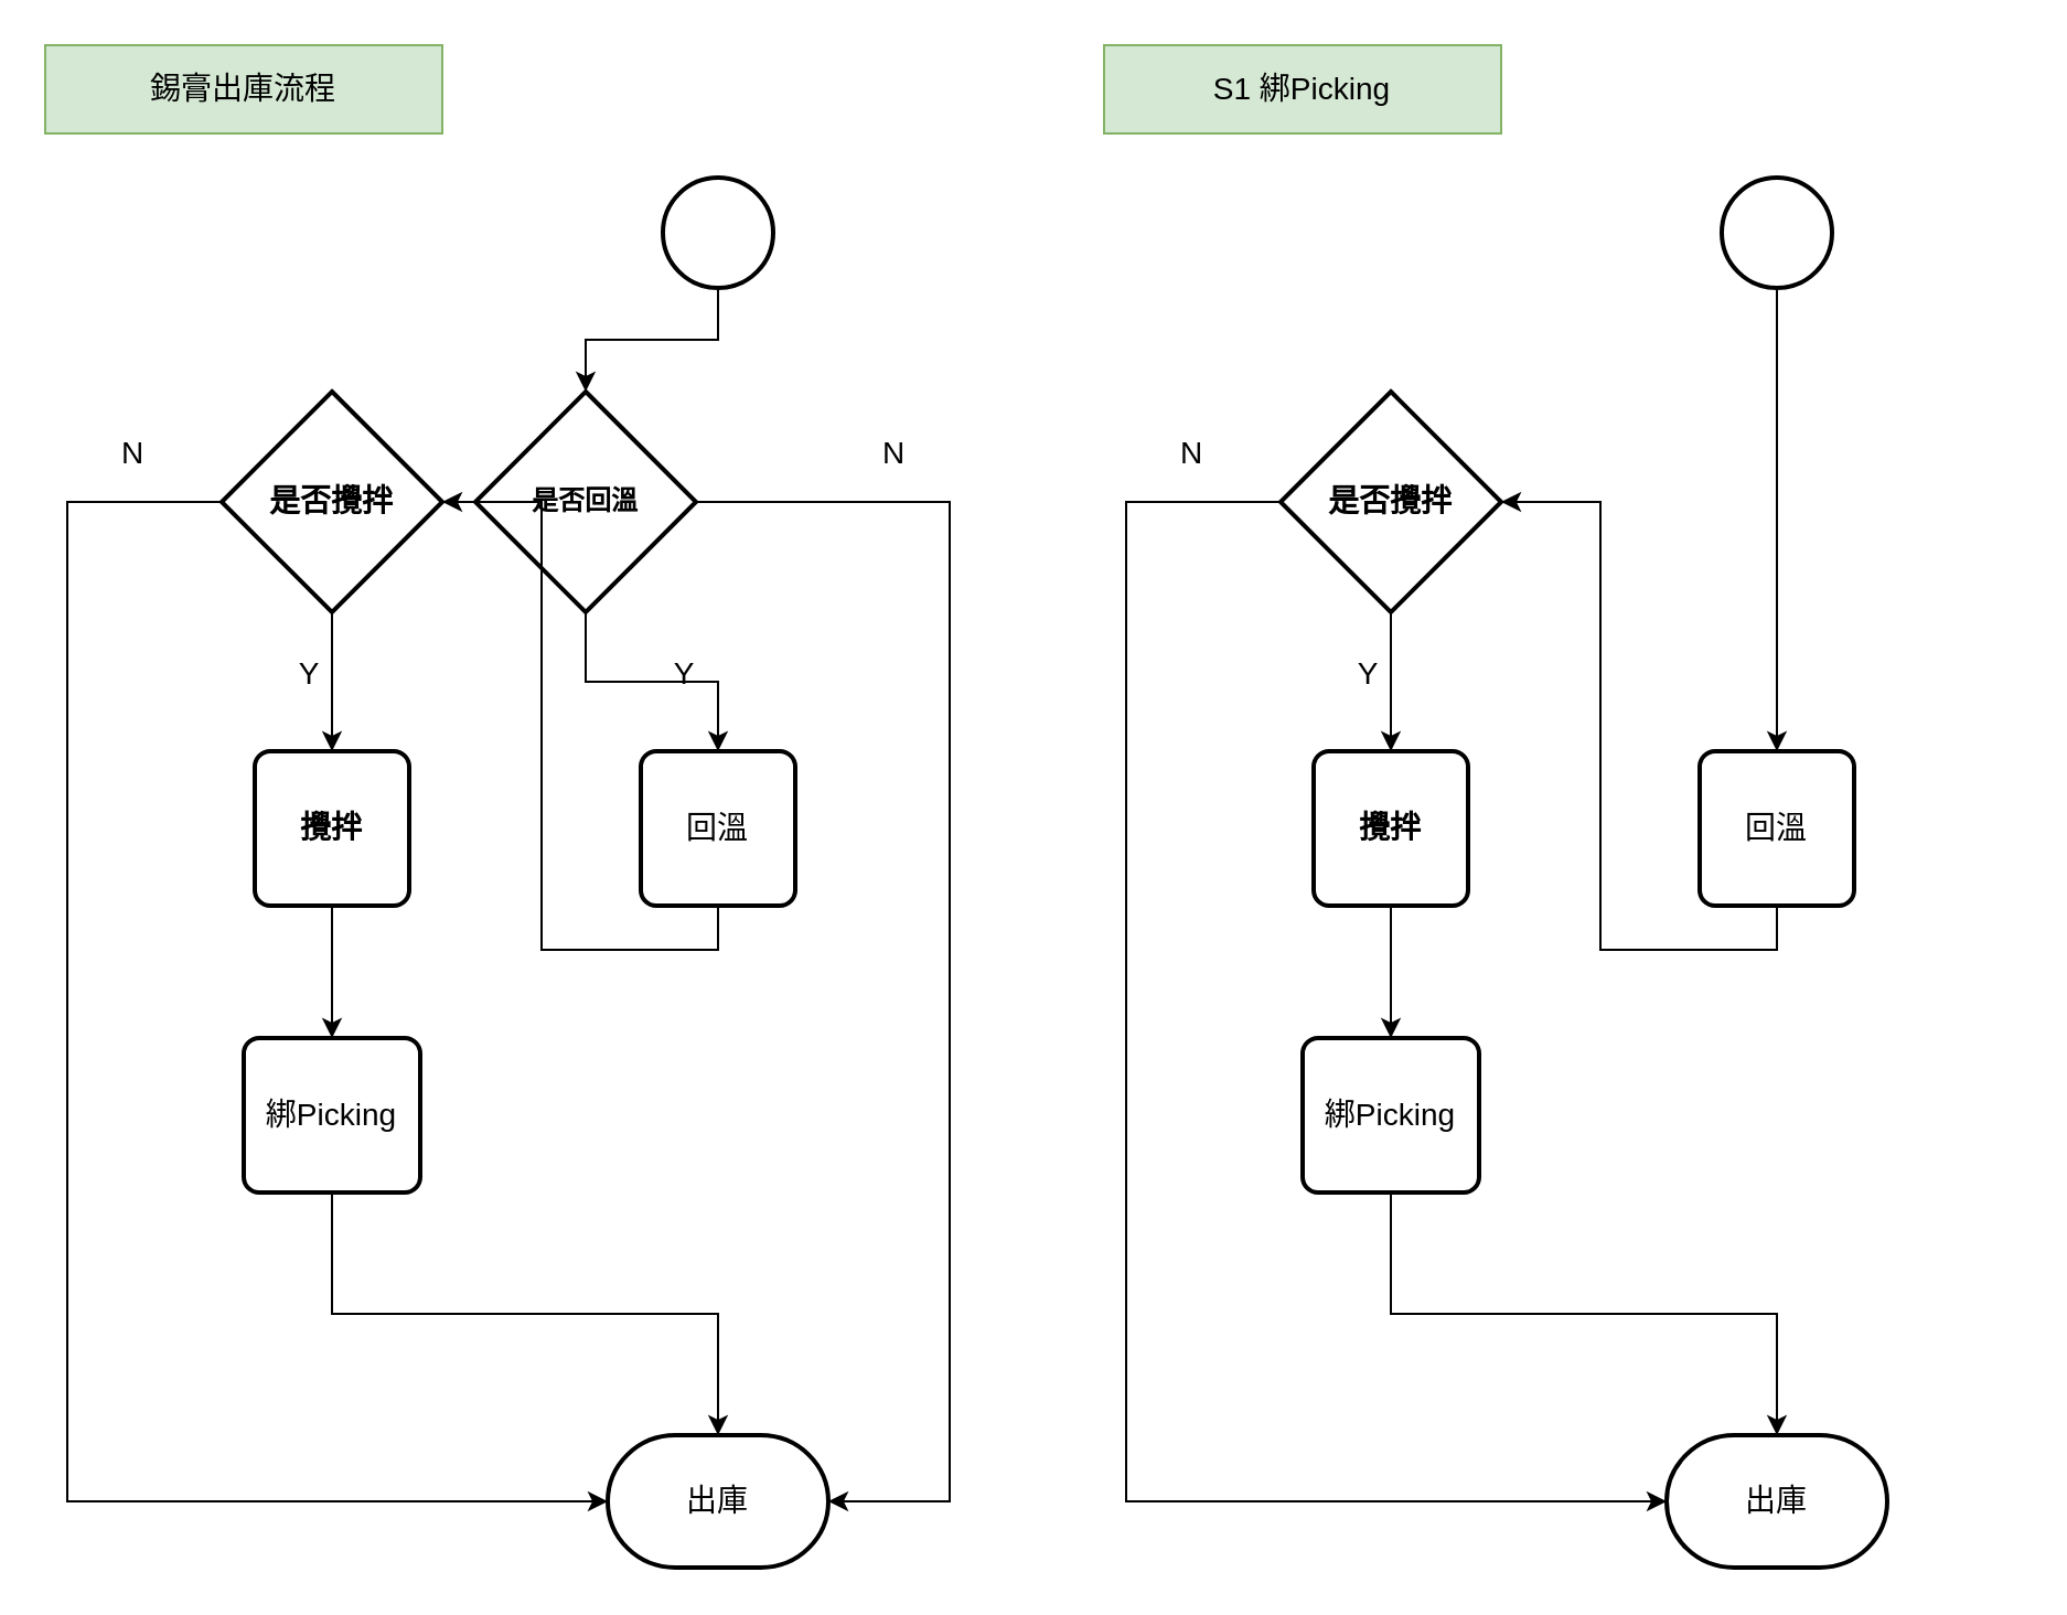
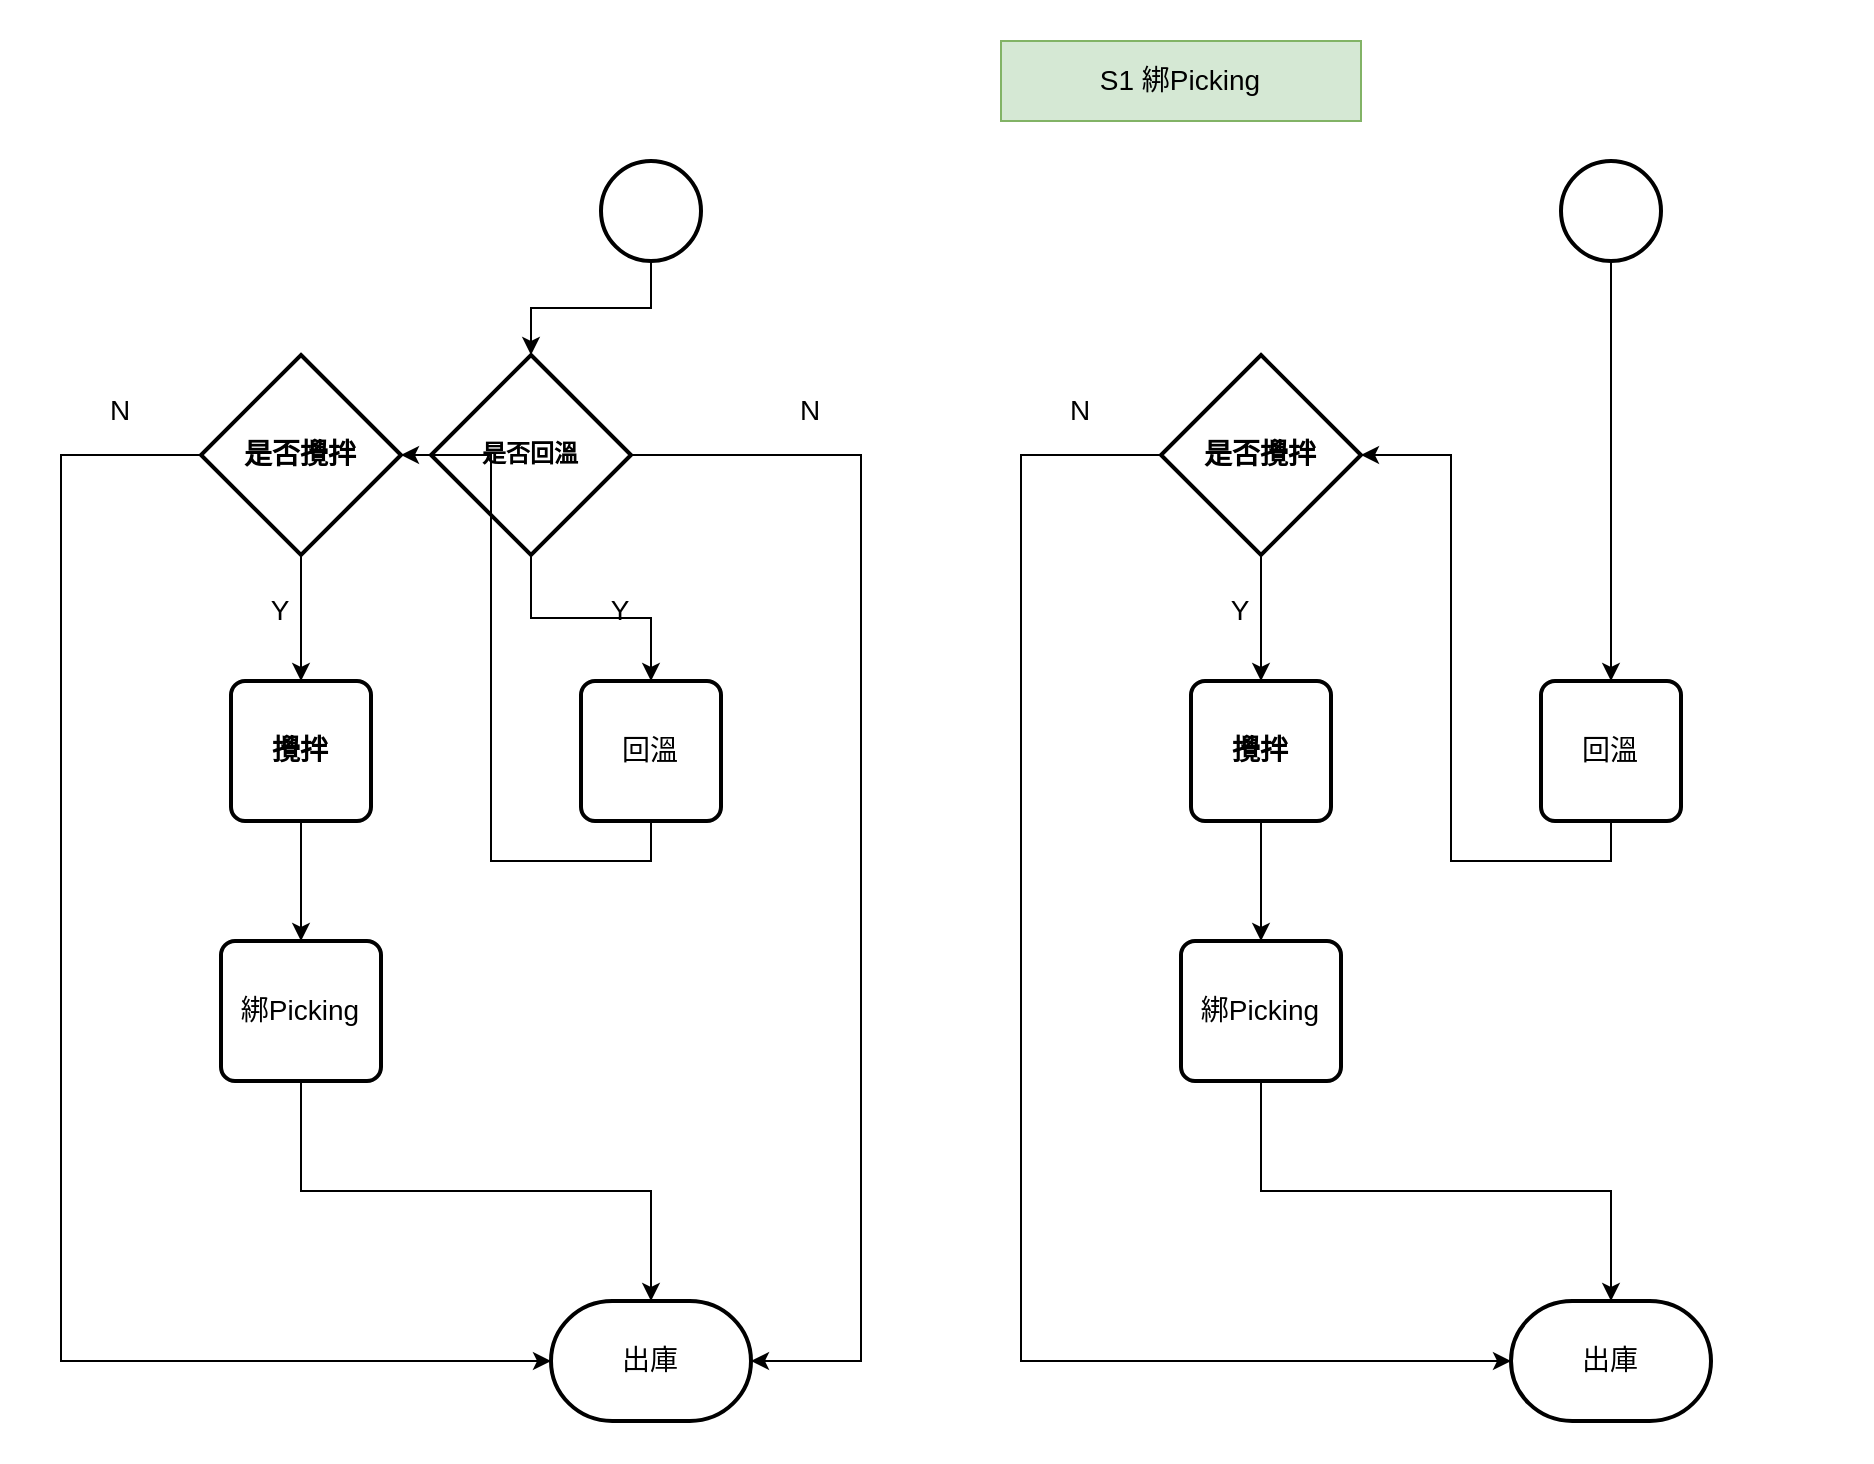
- <mxCell id="22" value="錫膏出庫流程" style="rounded=0;whiteSpace=wrap;html=1;fontSize=14;fillColor=#d5e8d4;strokeColor=#82b366;" vertex="1" parent="2"><mxGeometry width="180" height="40" as="geometry" /></mxCell>
